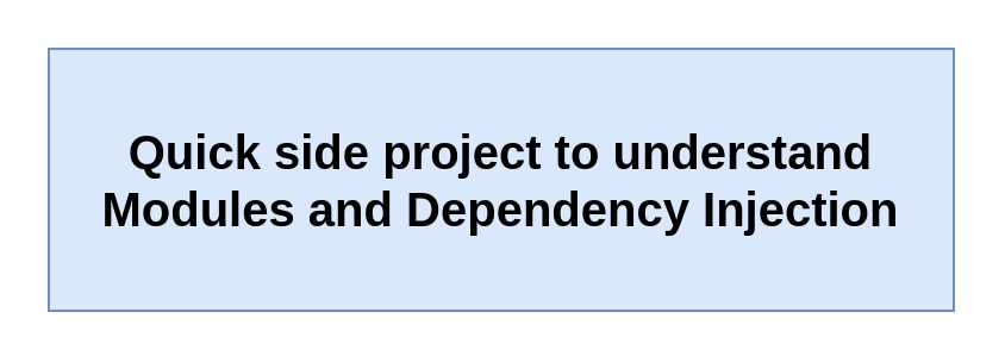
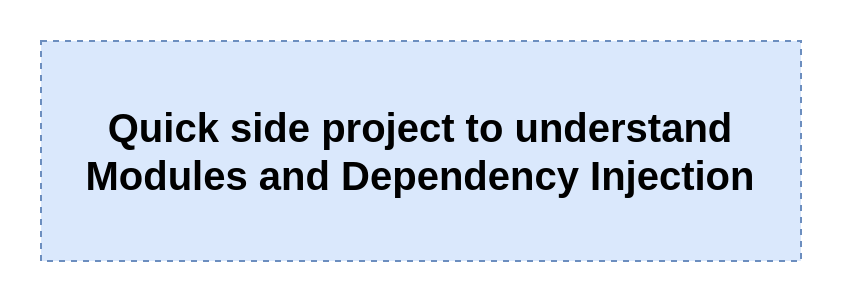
- <mxCell id="2" value="Quick side project to understand Modules and Dependency Injection" style="rounded=0;whiteSpace=wrap;html=1;fontSize=20;fontStyle=1;fillColor=#dae8fc;strokeColor=#6c8ebf;" vertex="1" parent="1"><mxGeometry x="20" y="20" width="380" height="110" as="geometry" /></mxCell>
+ <mxCell id="2" value="Quick side project to understand Modules and Dependency Injection" style="rounded=0;whiteSpace=wrap;html=1;fontSize=20;fontStyle=1;fillColor=#dae8fc;strokeColor=#6c8ebf;dashed=1;" vertex="1" parent="1"><mxGeometry x="20" y="20" width="380" height="110" as="geometry" /></mxCell>
